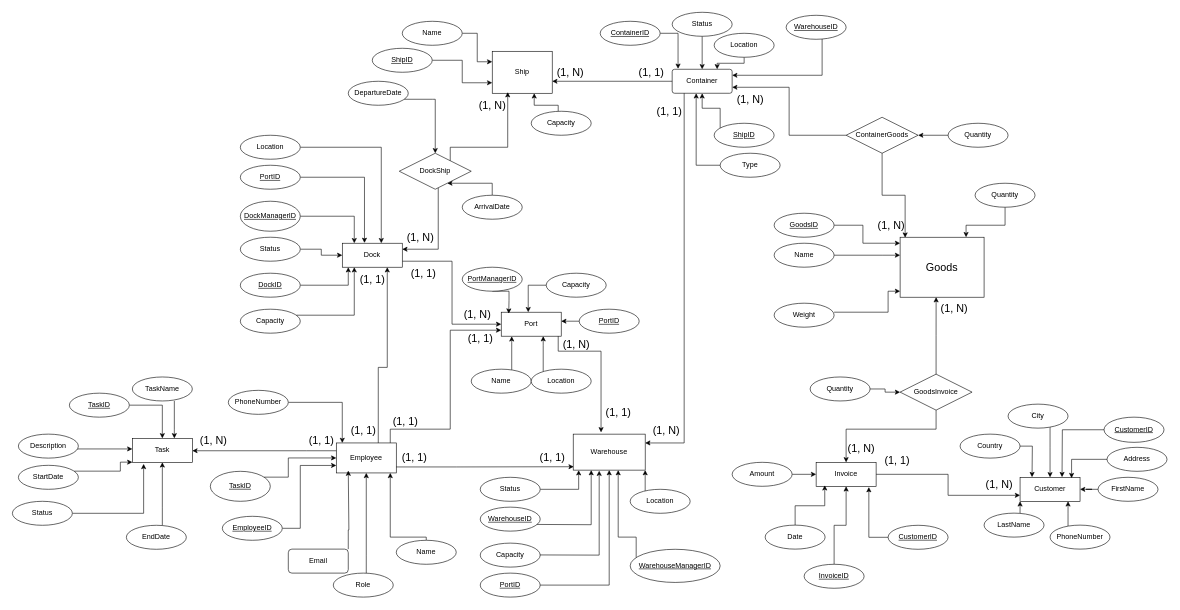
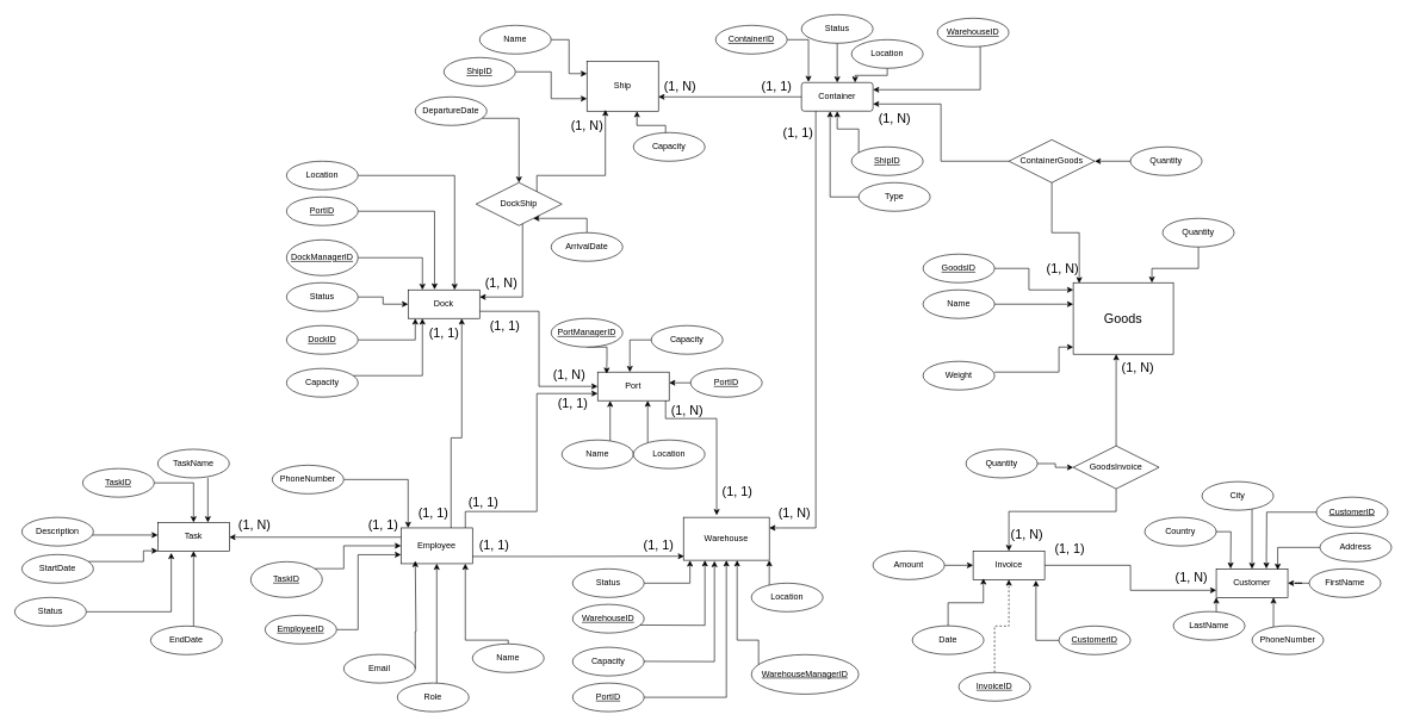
- <mxCell id="122" value="" style="edgeStyle=orthogonalEdgeStyle;rounded=0;orthogonalLoop=1;jettySize=auto;html=1;" parent="1" source="123" target="48" edge="1"><mxGeometry relative="1" as="geometry" /></mxCell>
+ <mxCell id="122" value="" style="edgeStyle=orthogonalEdgeStyle;rounded=0;orthogonalLoop=1;jettySize=auto;html=1;dashed=1;" parent="1" source="123" target="48" edge="1"><mxGeometry relative="1" as="geometry" /></mxCell>
- <mxCell id="69" value="Email" style="whiteSpace=wrap;html=1;align=center;rounded=1;" parent="1" vertex="1"><mxGeometry x="480" y="915" width="100" height="40" as="geometry" /></mxCell>
+ <mxCell id="69" value="Email" style="ellipse;whiteSpace=wrap;html=1;align=center;" parent="1" vertex="1"><mxGeometry x="480" y="915" width="100" height="40" as="geometry" /></mxCell>
